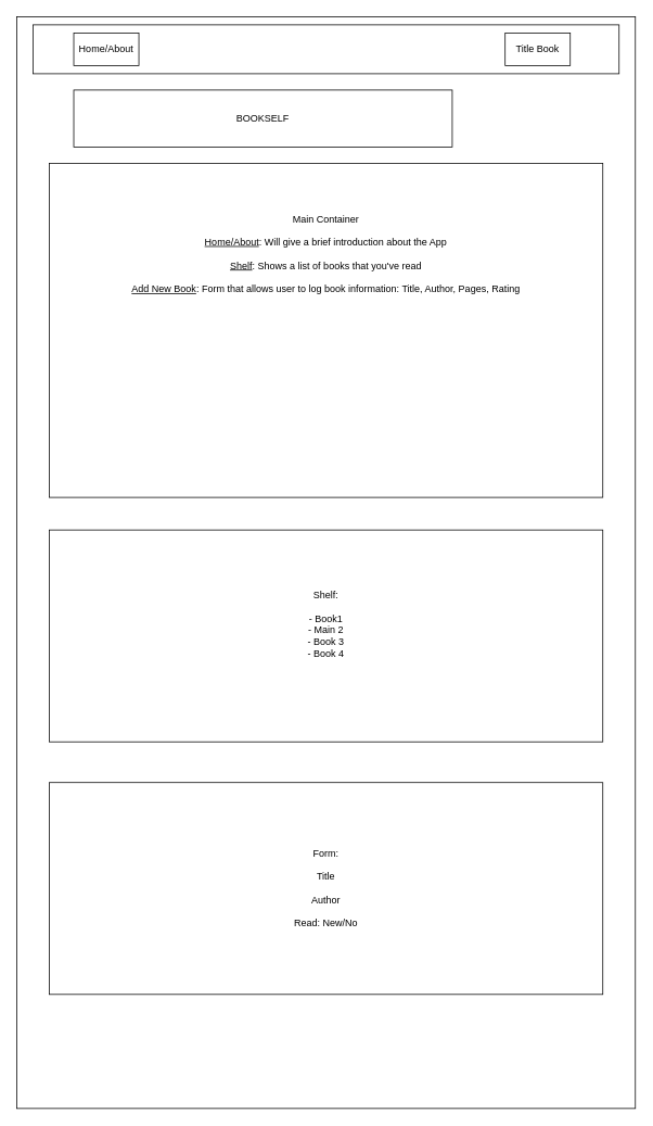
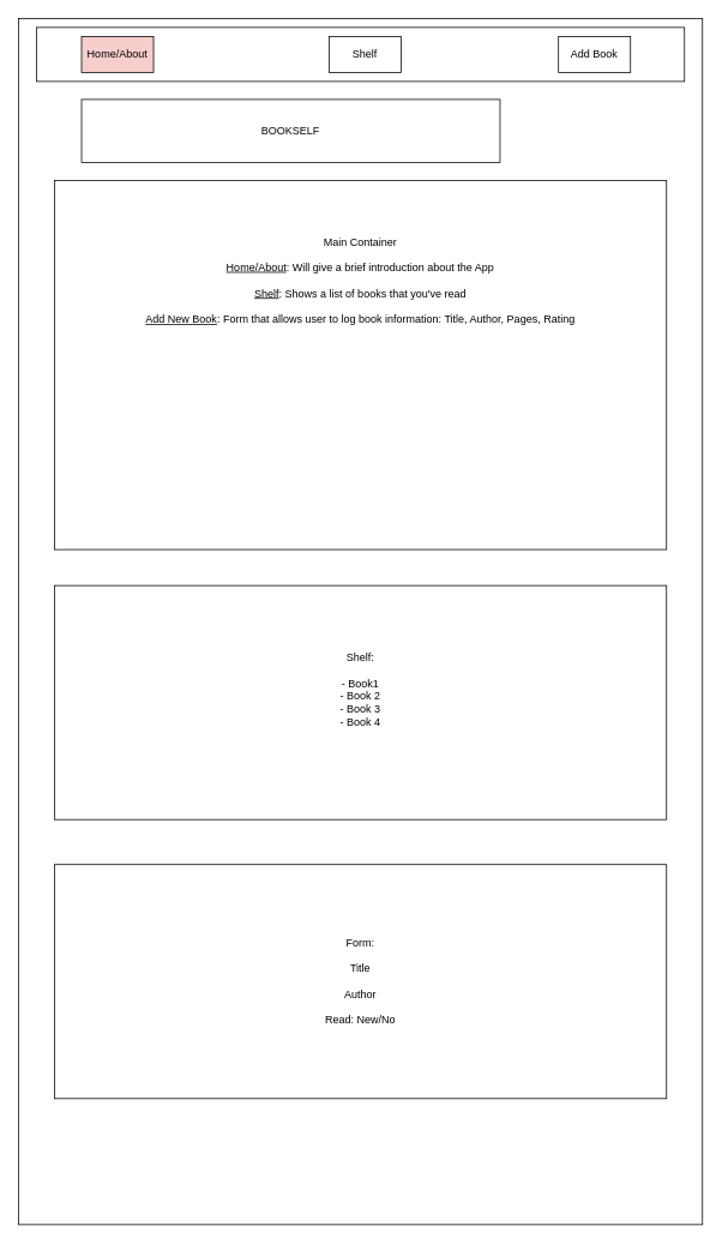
- <mxCell id="4" value="Home/About" style="whiteSpace=wrap;html=1;" parent="1" vertex="1"><mxGeometry x="90" y="40" width="80" height="40" as="geometry" /></mxCell>
+ <mxCell id="4" value="Home/About" style="whiteSpace=wrap;html=1;fillColor=#f8cecc;" parent="1" vertex="1"><mxGeometry x="90" y="40" width="80" height="40" as="geometry" /></mxCell>
+ <mxCell id="5" value="Shelf" style="whiteSpace=wrap;html=1;" parent="1" vertex="1"><mxGeometry x="365" y="40" width="80" height="40" as="geometry" /></mxCell>
- <mxCell id="6" value="Title Book" style="whiteSpace=wrap;html=1;" parent="1" vertex="1"><mxGeometry x="620" y="40" width="80" height="40" as="geometry" /></mxCell>
+ <mxCell id="6" value="Add Book" style="whiteSpace=wrap;html=1;" parent="1" vertex="1"><mxGeometry x="620" y="40" width="80" height="40" as="geometry" /></mxCell>
- <mxCell id="9" value="Shelf:&lt;br&gt;&lt;br&gt;- Book1&lt;br&gt;- Main 2&lt;br&gt;- Book 3&lt;br&gt;- Book 4&lt;br&gt;&lt;br&gt;&lt;br&gt;" style="whiteSpace=wrap;html=1;" parent="1" vertex="1"><mxGeometry x="60" y="650" width="680" height="260" as="geometry" /></mxCell>
+ <mxCell id="9" value="Shelf:&lt;br&gt;&lt;br&gt;- Book1&lt;br&gt;- Book 2&lt;br&gt;- Book 3&lt;br&gt;- Book 4&lt;br&gt;&lt;br&gt;&lt;br&gt;" style="whiteSpace=wrap;html=1;" parent="1" vertex="1"><mxGeometry x="60" y="650" width="680" height="260" as="geometry" /></mxCell>
